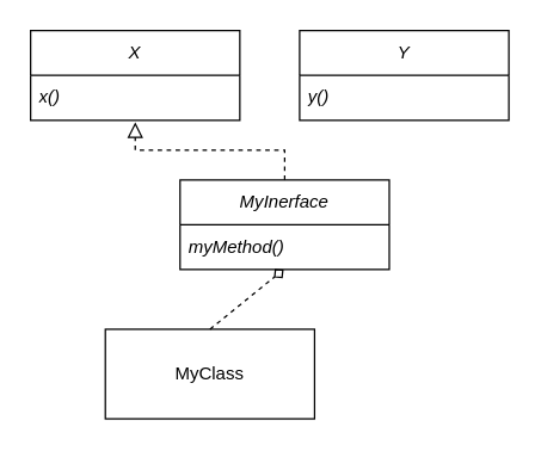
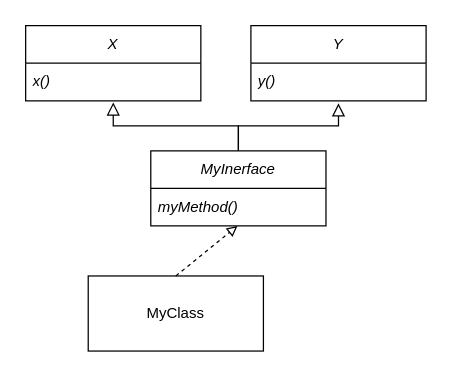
- <mxCell id="9" value="" style="edgeStyle=elbowEdgeStyle;elbow=vertical;endArrow=block;html=1;curved=0;rounded=0;endSize=8;startSize=8;entryX=0.5;entryY=1.044;entryDx=0;entryDy=0;entryPerimeter=0;exitX=0.5;exitY=0;exitDx=0;exitDy=0;endFill=0;dashed=1;" edge="1" parent="1" source="6" target="3"><mxGeometry width="50" height="50" relative="1" as="geometry"><mxPoint x="310" y="420" as="sourcePoint" /><mxPoint x="360" y="370" as="targetPoint" /><Array as="points"><mxPoint x="150" y="100" /></Array></mxGeometry></mxCell>
+ <mxCell id="9" value="" style="edgeStyle=elbowEdgeStyle;elbow=vertical;endArrow=block;html=1;curved=0;rounded=0;endSize=8;startSize=8;entryX=0.5;entryY=1.044;entryDx=0;entryDy=0;entryPerimeter=0;exitX=0.5;exitY=0;exitDx=0;exitDy=0;endFill=0;" edge="1" parent="1" source="6" target="3"><mxGeometry width="50" height="50" relative="1" as="geometry"><mxPoint x="310" y="420" as="sourcePoint" /><mxPoint x="360" y="370" as="targetPoint" /><Array as="points"><mxPoint x="150" y="100" /></Array></mxGeometry></mxCell>
+ <mxCell id="10" value="" style="edgeStyle=elbowEdgeStyle;elbow=vertical;endArrow=block;html=1;curved=0;rounded=0;endSize=8;startSize=8;entryX=0.5;entryY=1.067;entryDx=0;entryDy=0;entryPerimeter=0;exitX=0.5;exitY=0;exitDx=0;exitDy=0;endFill=0;" edge="1" parent="1" source="6" target="5"><mxGeometry width="50" height="50" relative="1" as="geometry"><mxPoint x="200" y="130" as="sourcePoint" /><mxPoint x="100" y="91" as="targetPoint" /><Array as="points"><mxPoint x="230" y="100" /></Array></mxGeometry></mxCell>
- <mxCell id="11" value="" style="endArrow=diamond;html=1;rounded=0;entryX=0.495;entryY=1;entryDx=0;entryDy=0;entryPerimeter=0;exitX=0.5;exitY=0;exitDx=0;exitDy=0;dashed=1;endFill=0;" edge="1" parent="1" source="8" target="7"><mxGeometry width="50" height="50" relative="1" as="geometry"><mxPoint x="310" y="420" as="sourcePoint" /><mxPoint x="360" y="370" as="targetPoint" /></mxGeometry></mxCell>
+ <mxCell id="11" value="" style="endArrow=block;html=1;rounded=0;entryX=0.495;entryY=1;entryDx=0;entryDy=0;entryPerimeter=0;exitX=0.5;exitY=0;exitDx=0;exitDy=0;dashed=1;endFill=0;" edge="1" parent="1" source="8" target="7"><mxGeometry width="50" height="50" relative="1" as="geometry"><mxPoint x="310" y="420" as="sourcePoint" /><mxPoint x="360" y="370" as="targetPoint" /></mxGeometry></mxCell>
